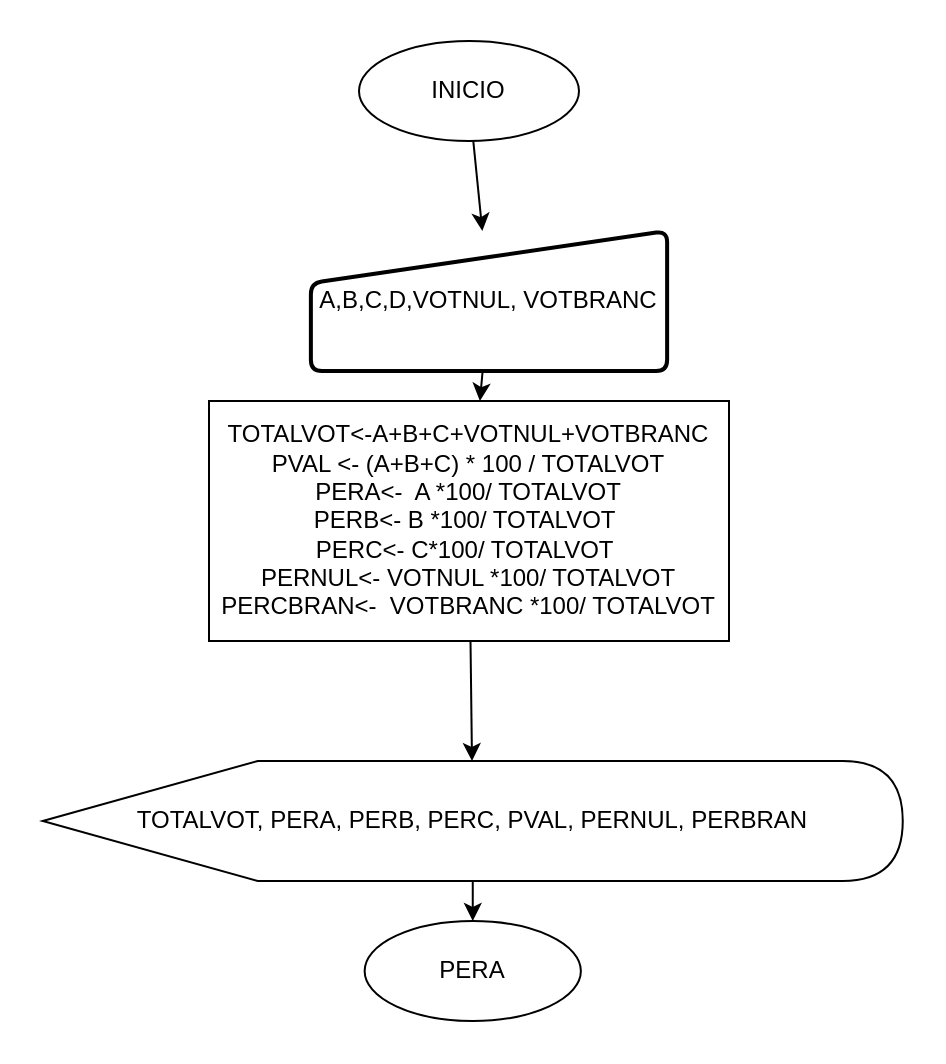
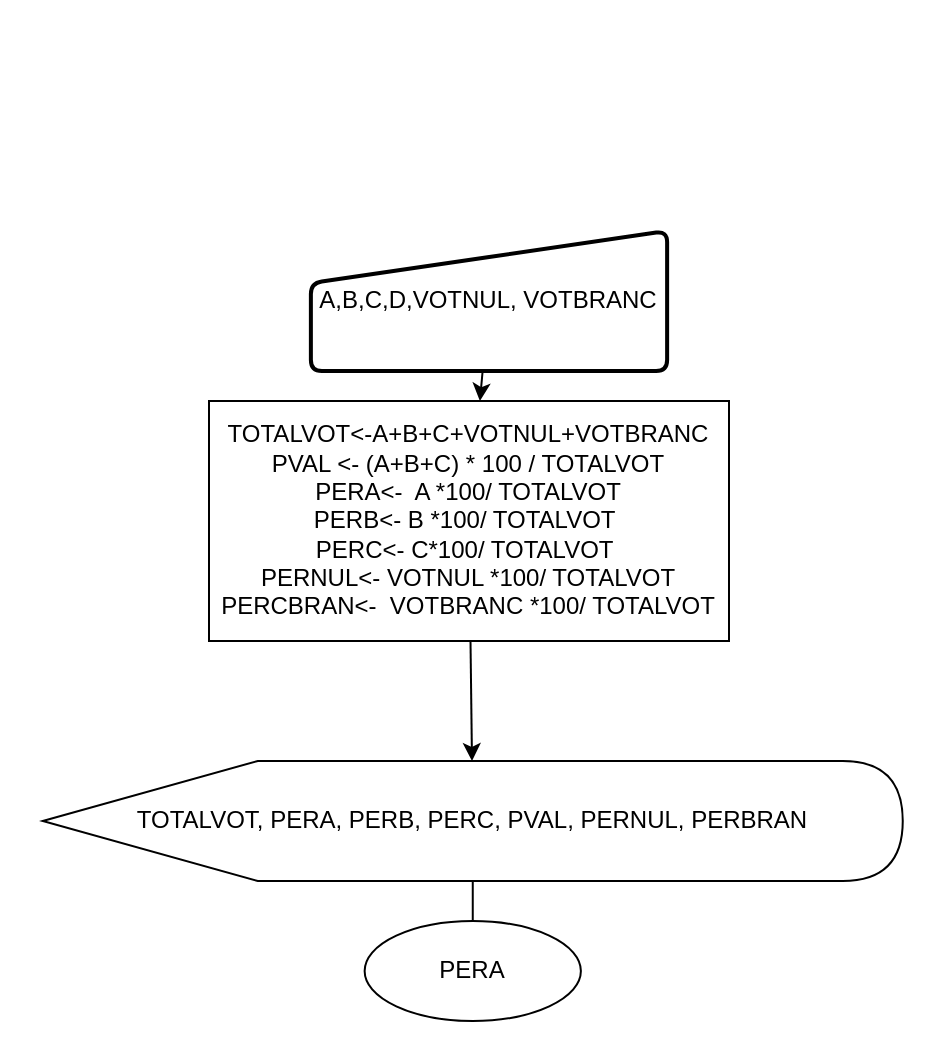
- <mxCell id="3" value="INICIO" style="ellipse;whiteSpace=wrap;html=1;" parent="1" vertex="1"><mxGeometry x="179" y="20" width="110" height="50" as="geometry" /></mxCell>
- <mxCell id="2" value="" style="rounded=0;orthogonalLoop=1;jettySize=auto;html=1;" edge="1" parent="1" source="3" target="10"><mxGeometry relative="1" as="geometry" /></mxCell>
- <mxCell id="6" value="" style="edgeStyle=none;rounded=0;orthogonalLoop=1;jettySize=auto;html=1;" parent="1" source="7" target="8" edge="1"><mxGeometry relative="1" as="geometry" /></mxCell>
+ <mxCell id="6" value="" style="edgeStyle=none;rounded=0;orthogonalLoop=1;jettySize=auto;html=1;endArrow=none;" parent="1" source="7" target="8" edge="1"><mxGeometry relative="1" as="geometry" /></mxCell>
